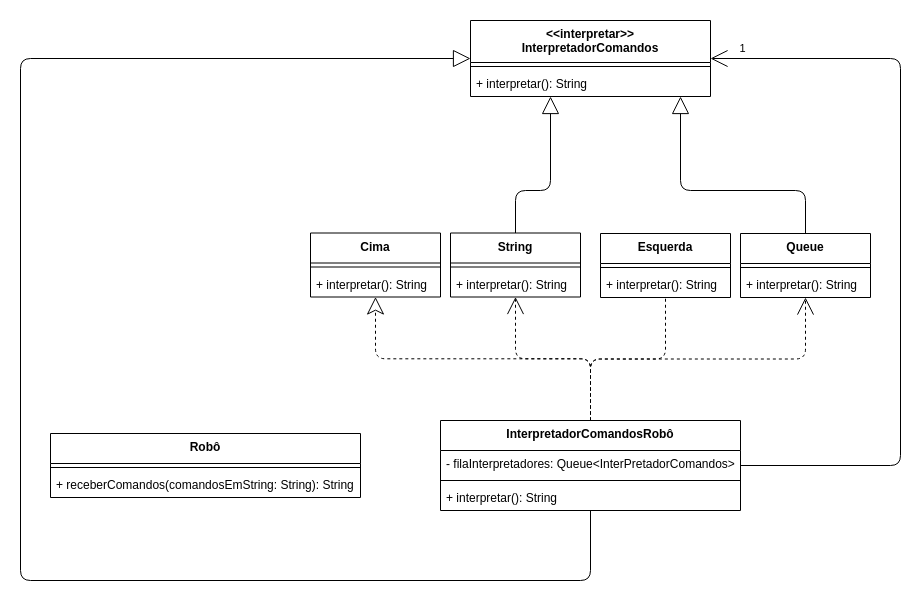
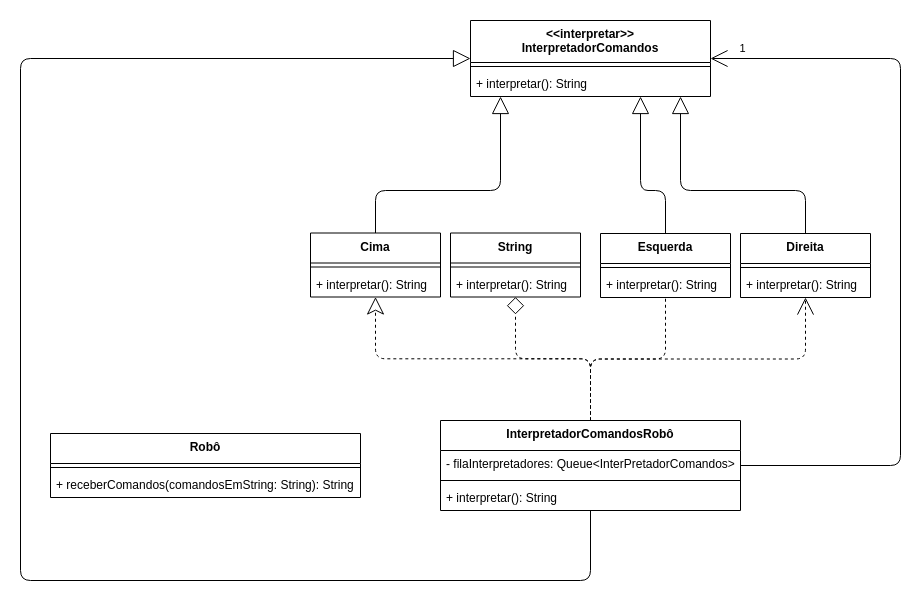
+ <mxCell id="27" style="edgeStyle=orthogonalEdgeStyle;html=1;endArrow=block;endFill=0;endSize=15;" edge="1" parent="1" source="28" target="2"><mxGeometry relative="1" as="geometry"><Array as="points"><mxPoint x="665" y="190" /><mxPoint x="640" y="190" /></Array></mxGeometry></mxCell>
- <mxCell id="23" style="edgeStyle=orthogonalEdgeStyle;html=1;endArrow=block;endFill=0;endSize=15;" edge="1" parent="1" source="24" target="2"><mxGeometry relative="1" as="geometry"><Array as="points"><mxPoint x="515" y="190" /><mxPoint x="550" y="190" /></Array></mxGeometry></mxCell>
+ <mxCell id="19" style="edgeStyle=orthogonalEdgeStyle;html=1;endArrow=block;endFill=0;endSize=15;" edge="1" parent="1" source="20" target="2"><mxGeometry relative="1" as="geometry"><Array as="points"><mxPoint x="375" y="190" /><mxPoint x="500" y="190" /></Array></mxGeometry></mxCell>
- <mxCell id="32" value="Queue" style="swimlane;fontStyle=1;align=center;verticalAlign=top;childLayout=stackLayout;horizontal=1;startSize=30;horizontalStack=0;resizeParent=1;resizeParentMax=0;resizeLast=0;collapsible=0;marginBottom=0;whiteSpace=wrap;html=1;" vertex="1" parent="1"><mxGeometry x="740" y="233" width="130" height="64" as="geometry" /></mxCell>
+ <mxCell id="32" value="Direita" style="swimlane;fontStyle=1;align=center;verticalAlign=top;childLayout=stackLayout;horizontal=1;startSize=30;horizontalStack=0;resizeParent=1;resizeParentMax=0;resizeLast=0;collapsible=0;marginBottom=0;whiteSpace=wrap;html=1;" vertex="1" parent="1"><mxGeometry x="740" y="233" width="130" height="64" as="geometry" /></mxCell>
- <mxCell id="9" style="edgeStyle=orthogonalEdgeStyle;html=1;endArrow=open;endFill=0;endSize=15;dashed=1;" edge="1" parent="1" source="12" target="24"><mxGeometry relative="1" as="geometry" /></mxCell>
+ <mxCell id="9" style="edgeStyle=orthogonalEdgeStyle;html=1;endArrow=diamond;endFill=0;endSize=15;dashed=1;" edge="1" parent="1" source="12" target="24"><mxGeometry relative="1" as="geometry" /></mxCell>
